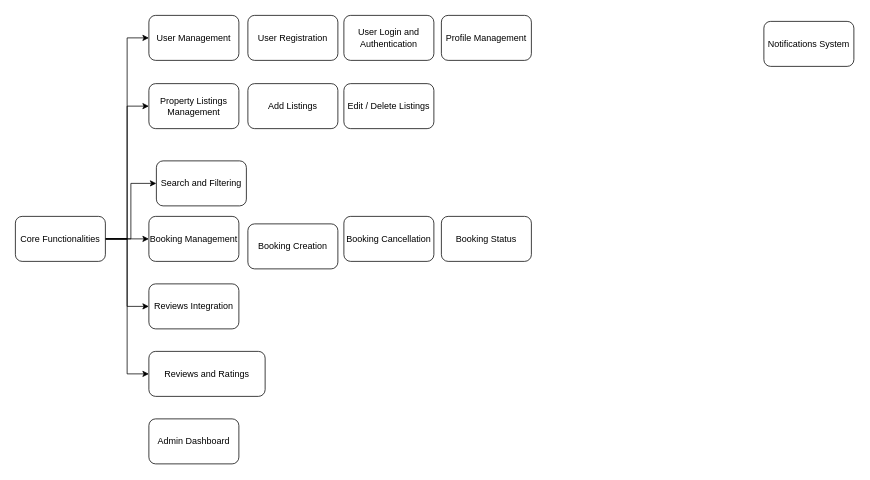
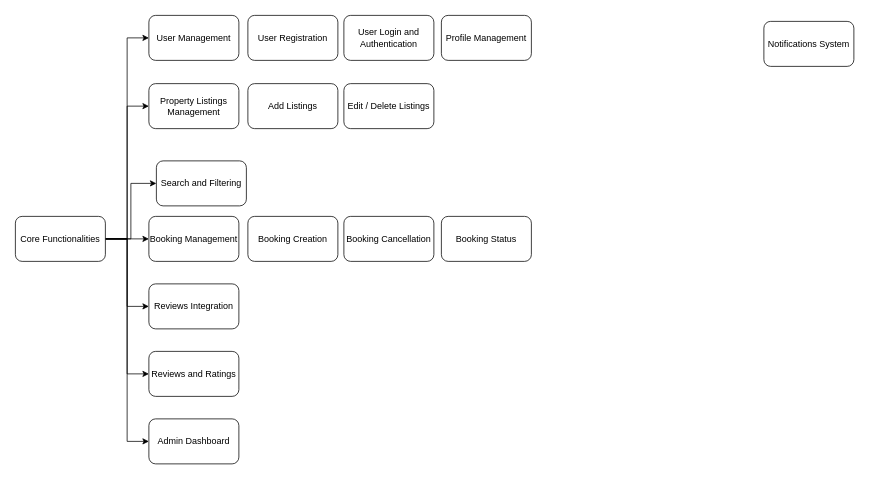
- <mxCell id="23" value="Booking Creation" style="rounded=1;whiteSpace=wrap;html=1;" vertex="1" parent="1"><mxGeometry x="330" y="298" width="120" height="60" as="geometry" /></mxCell>
+ <mxCell id="23" value="Booking Creation" style="rounded=1;whiteSpace=wrap;html=1;" vertex="1" parent="1"><mxGeometry x="330" y="288" width="120" height="60" as="geometry" /></mxCell>
- <mxCell id="15" value="Reviews and Ratings" style="rounded=1;whiteSpace=wrap;html=1;" vertex="1" parent="1"><mxGeometry x="198" y="468" width="155" height="60" as="geometry" /></mxCell>
+ <mxCell id="15" value="Reviews and Ratings" style="rounded=1;whiteSpace=wrap;html=1;" vertex="1" parent="1"><mxGeometry y="468" width="120" height="60" as="geometry" x="198" /></mxCell>
+ <mxCell id="8" style="edgeStyle=orthogonalEdgeStyle;rounded=0;orthogonalLoop=1;jettySize=auto;html=1;entryX=0;entryY=0.5;entryDx=0;entryDy=0;" edge="1" parent="1" source="9" target="17"><mxGeometry relative="1" as="geometry" /></mxCell>
